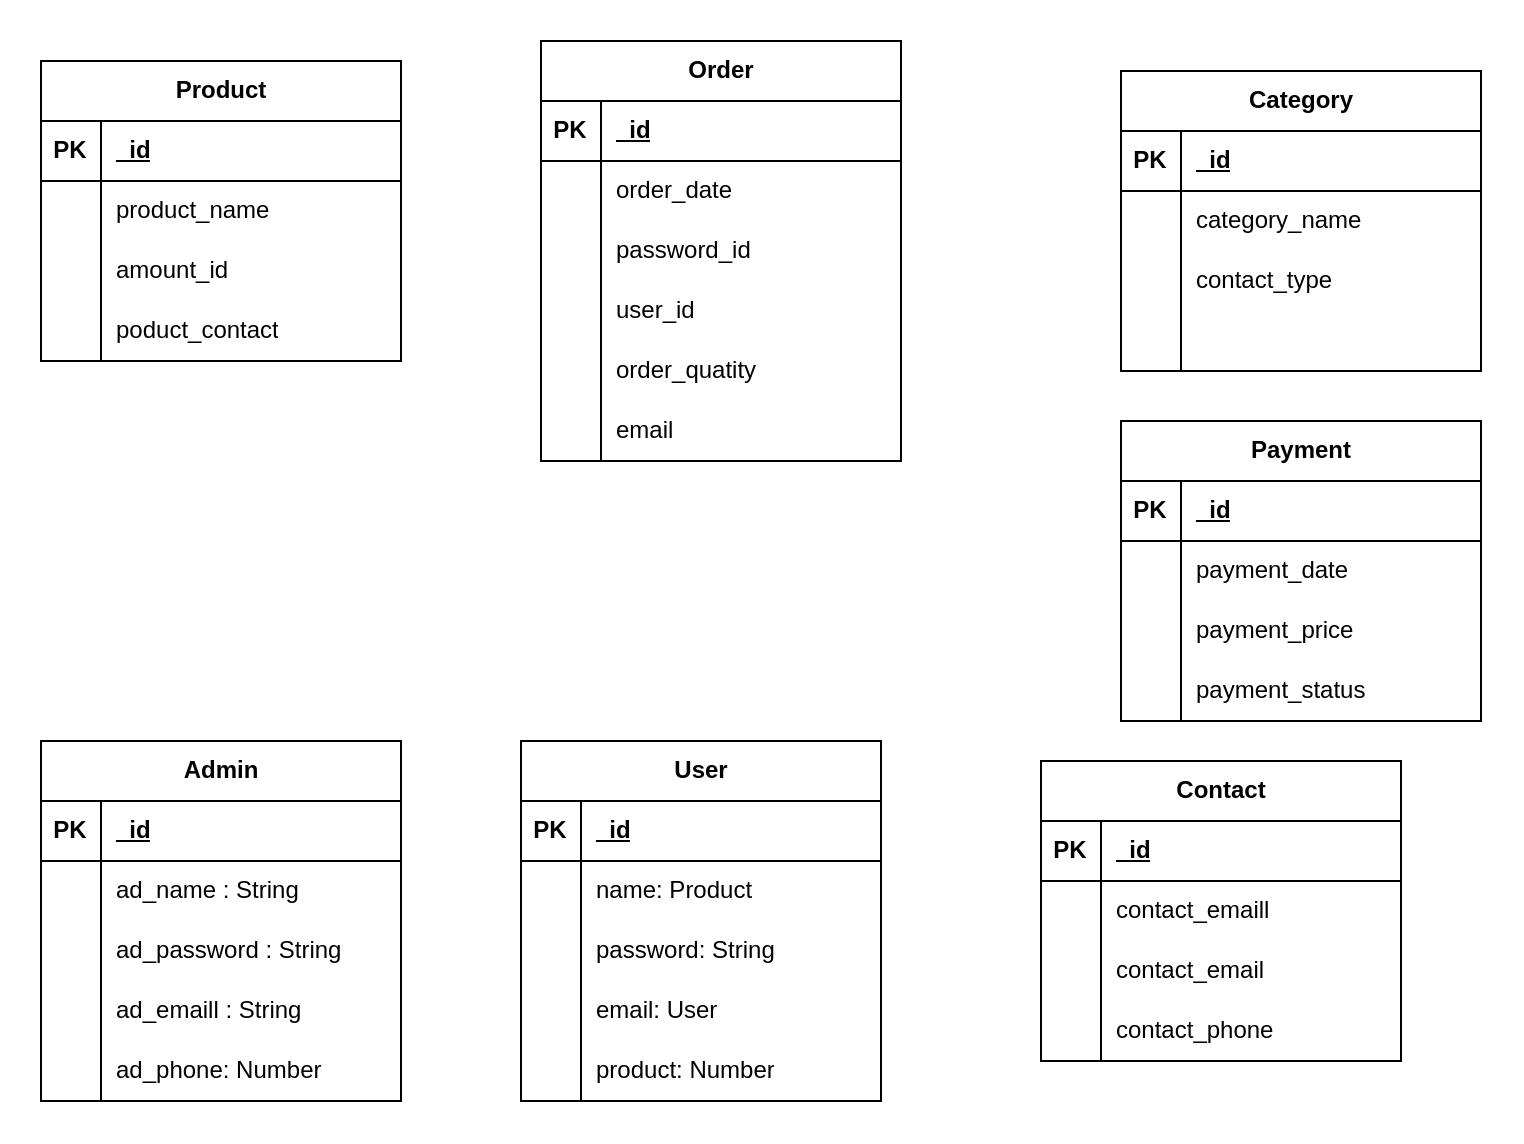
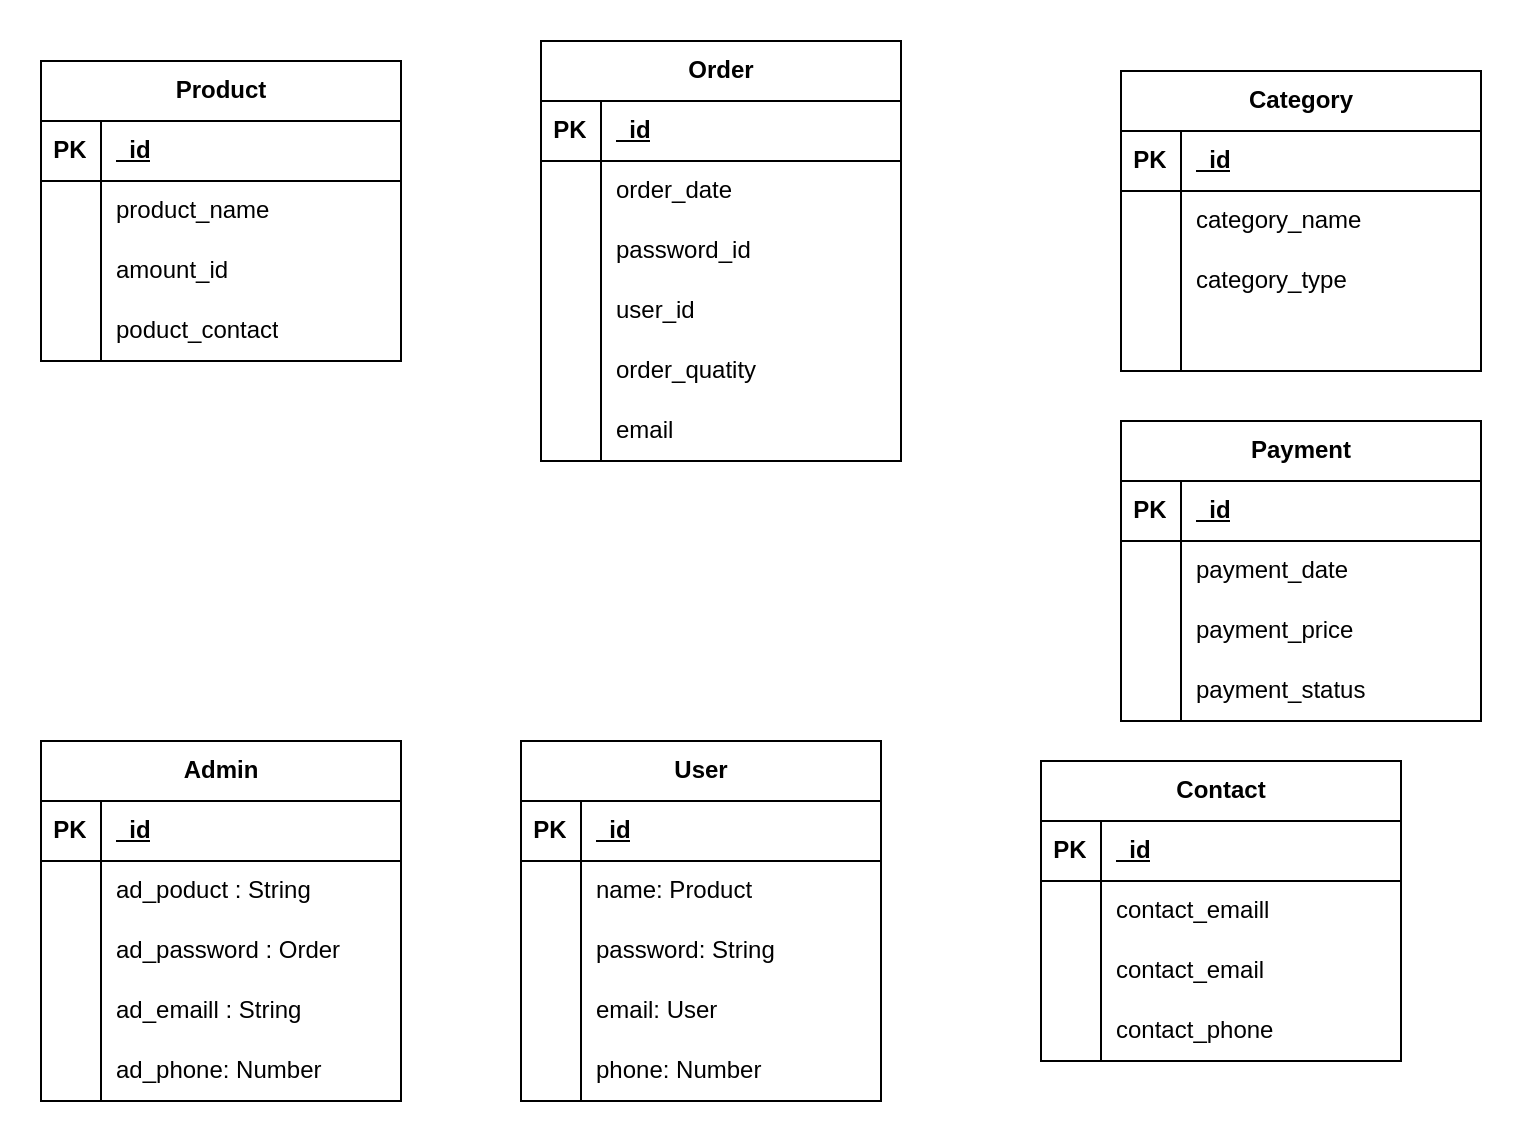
- <mxCell id="88" value="contact_type" style="shape=partialRectangle;connectable=0;fillColor=none;top=0;left=0;bottom=0;right=0;align=left;spacingLeft=6;overflow=hidden;whiteSpace=wrap;html=1;" vertex="1" parent="86"><mxGeometry x="30" width="150" height="30" as="geometry"><mxRectangle width="150" height="30" as="alternateBounds" /></mxGeometry></mxCell>
+ <mxCell id="88" value="category_type" style="shape=partialRectangle;connectable=0;fillColor=none;top=0;left=0;bottom=0;right=0;align=left;spacingLeft=6;overflow=hidden;whiteSpace=wrap;html=1;" vertex="1" parent="86"><mxGeometry x="30" width="150" height="30" as="geometry"><mxRectangle width="150" height="30" as="alternateBounds" /></mxGeometry></mxCell>
- <mxCell id="56" value="ad_name : String" style="shape=partialRectangle;connectable=0;fillColor=none;top=0;left=0;bottom=0;right=0;align=left;spacingLeft=6;overflow=hidden;whiteSpace=wrap;html=1;" vertex="1" parent="54"><mxGeometry x="30" width="150" height="30" as="geometry"><mxRectangle width="150" height="30" as="alternateBounds" /></mxGeometry></mxCell>
+ <mxCell id="56" value="ad_poduct : String" style="shape=partialRectangle;connectable=0;fillColor=none;top=0;left=0;bottom=0;right=0;align=left;spacingLeft=6;overflow=hidden;whiteSpace=wrap;html=1;" vertex="1" parent="54"><mxGeometry x="30" width="150" height="30" as="geometry"><mxRectangle width="150" height="30" as="alternateBounds" /></mxGeometry></mxCell>
- <mxCell id="59" value="ad_password&amp;nbsp;: String" style="shape=partialRectangle;connectable=0;fillColor=none;top=0;left=0;bottom=0;right=0;align=left;spacingLeft=6;overflow=hidden;whiteSpace=wrap;html=1;" vertex="1" parent="57"><mxGeometry x="30" width="150" height="30" as="geometry"><mxRectangle width="150" height="30" as="alternateBounds" /></mxGeometry></mxCell>
+ <mxCell id="59" value="ad_password&amp;nbsp;: Order" style="shape=partialRectangle;connectable=0;fillColor=none;top=0;left=0;bottom=0;right=0;align=left;spacingLeft=6;overflow=hidden;whiteSpace=wrap;html=1;" vertex="1" parent="57"><mxGeometry x="30" width="150" height="30" as="geometry"><mxRectangle width="150" height="30" as="alternateBounds" /></mxGeometry></mxCell>
- <mxCell id="17" value="product: Number" style="shape=partialRectangle;connectable=0;fillColor=none;top=0;left=0;bottom=0;right=0;align=left;spacingLeft=6;overflow=hidden;whiteSpace=wrap;html=1;" vertex="1" parent="15"><mxGeometry x="30" width="150" height="30" as="geometry"><mxRectangle width="150" height="30" as="alternateBounds" /></mxGeometry></mxCell>
+ <mxCell id="17" value="phone: Number" style="shape=partialRectangle;connectable=0;fillColor=none;top=0;left=0;bottom=0;right=0;align=left;spacingLeft=6;overflow=hidden;whiteSpace=wrap;html=1;" vertex="1" parent="15"><mxGeometry x="30" width="150" height="30" as="geometry"><mxRectangle width="150" height="30" as="alternateBounds" /></mxGeometry></mxCell>
